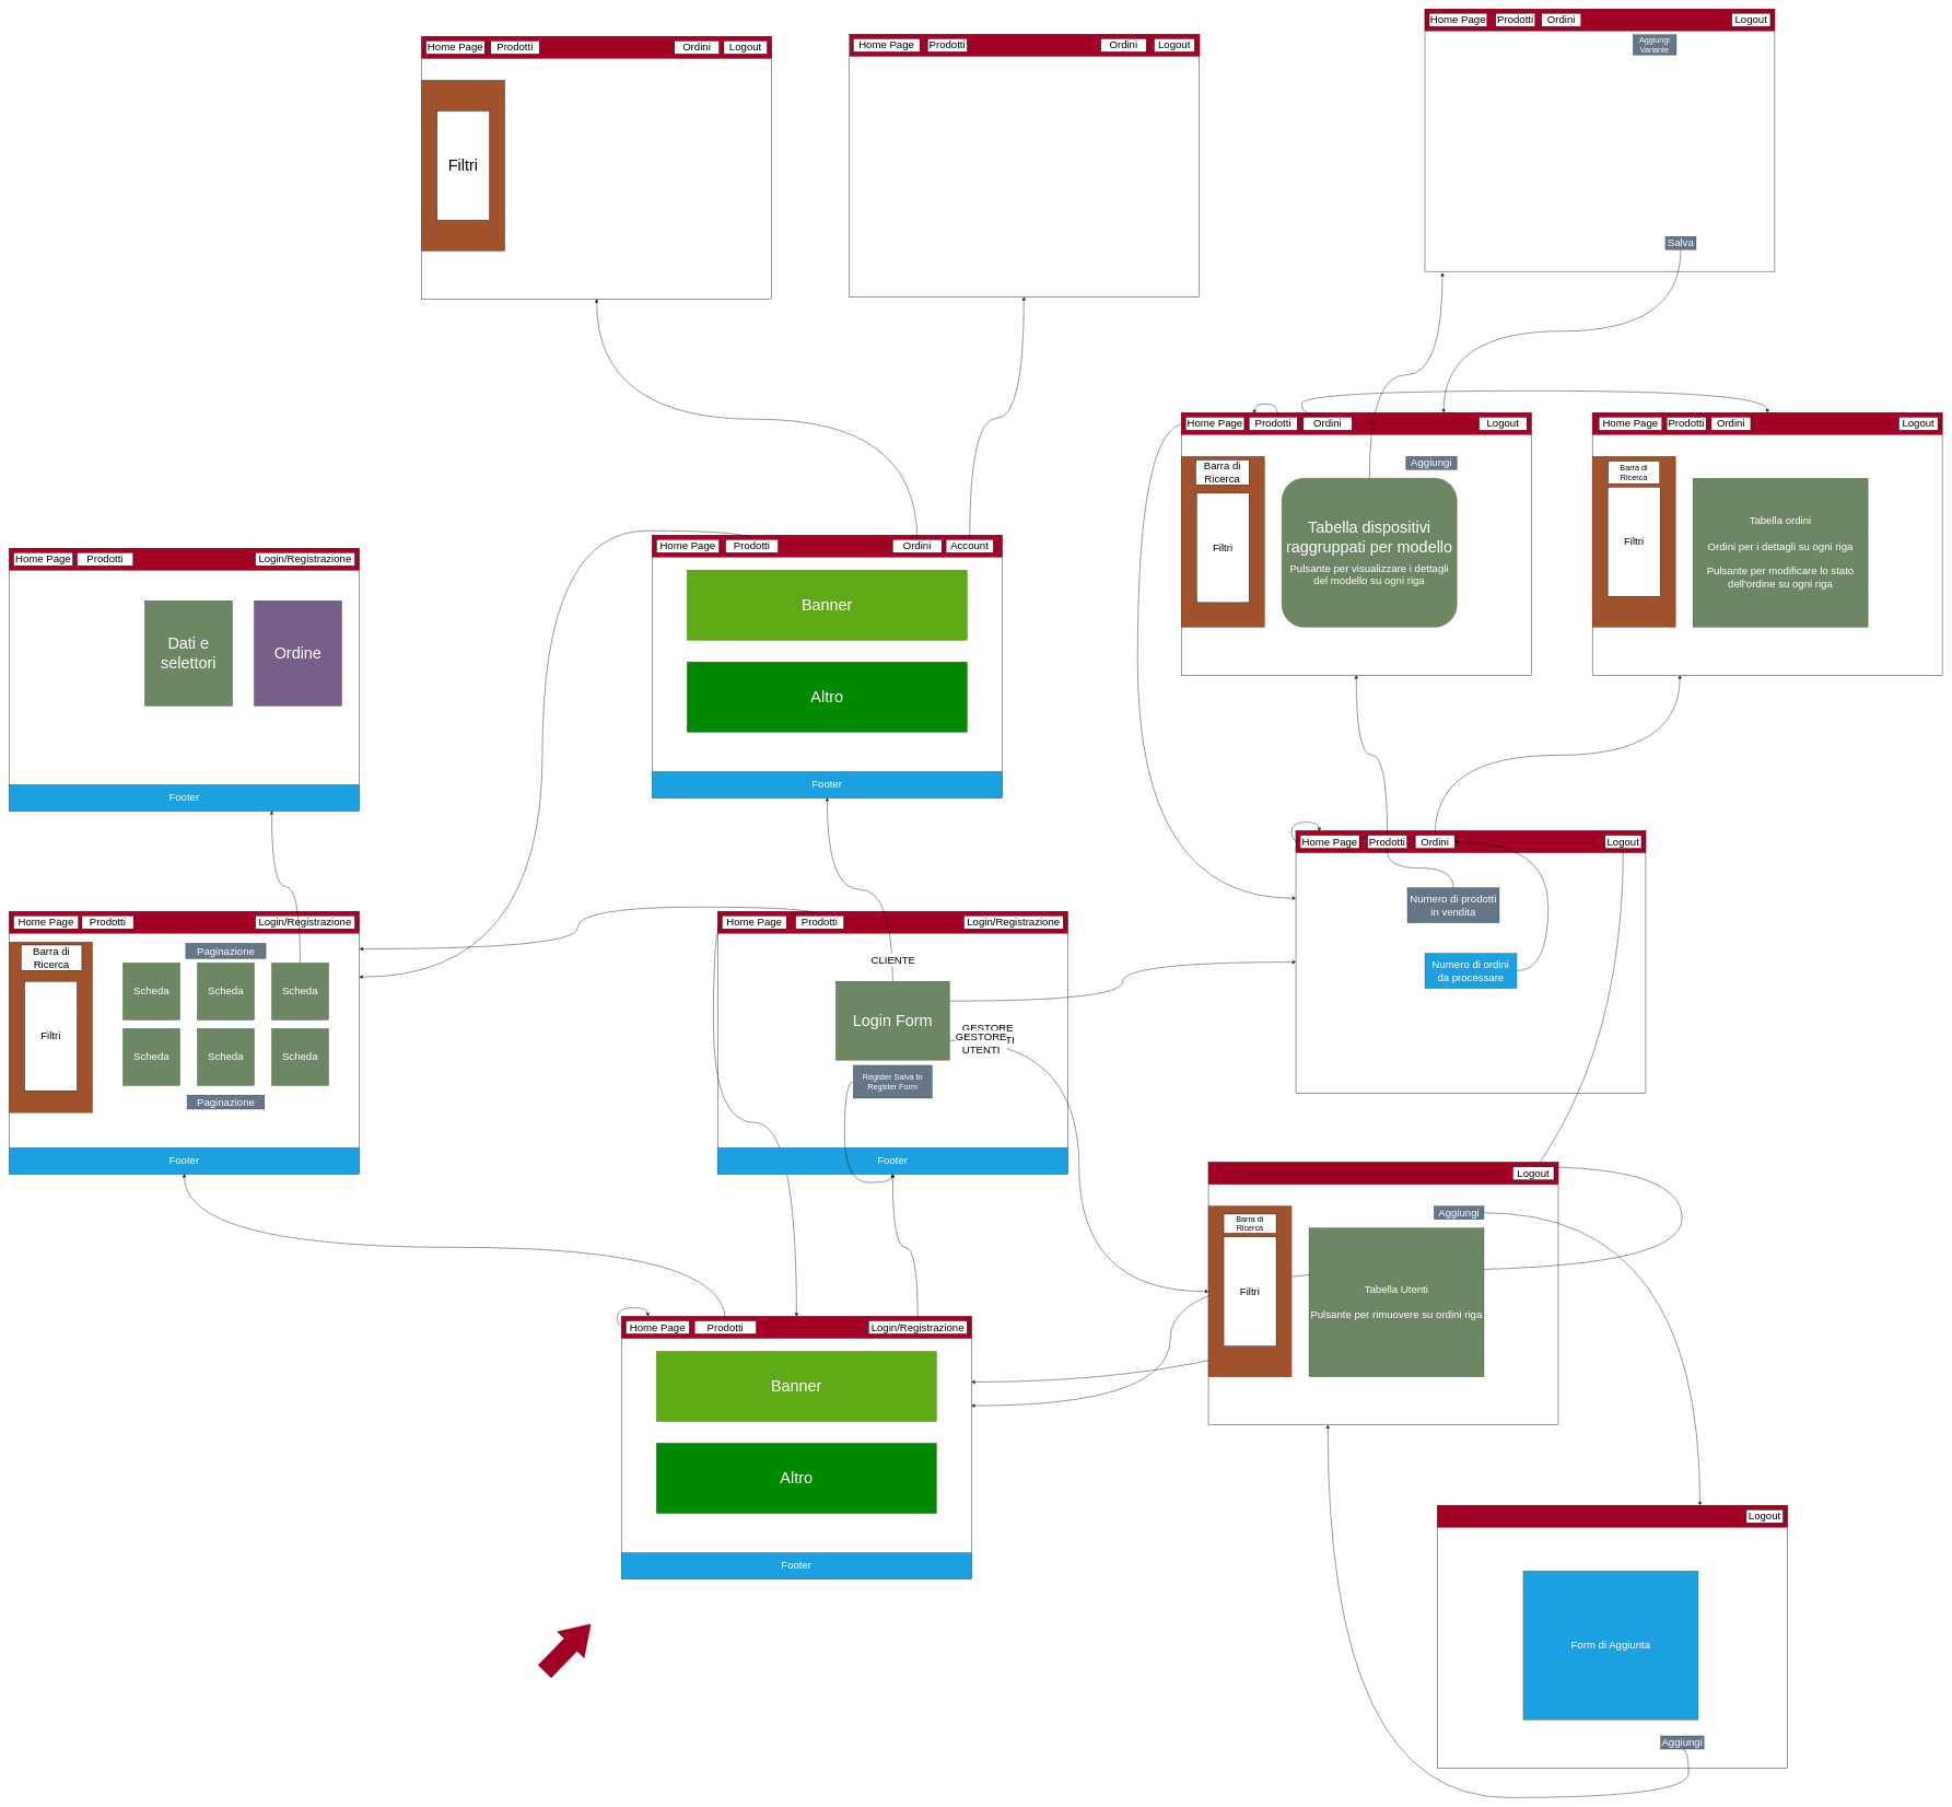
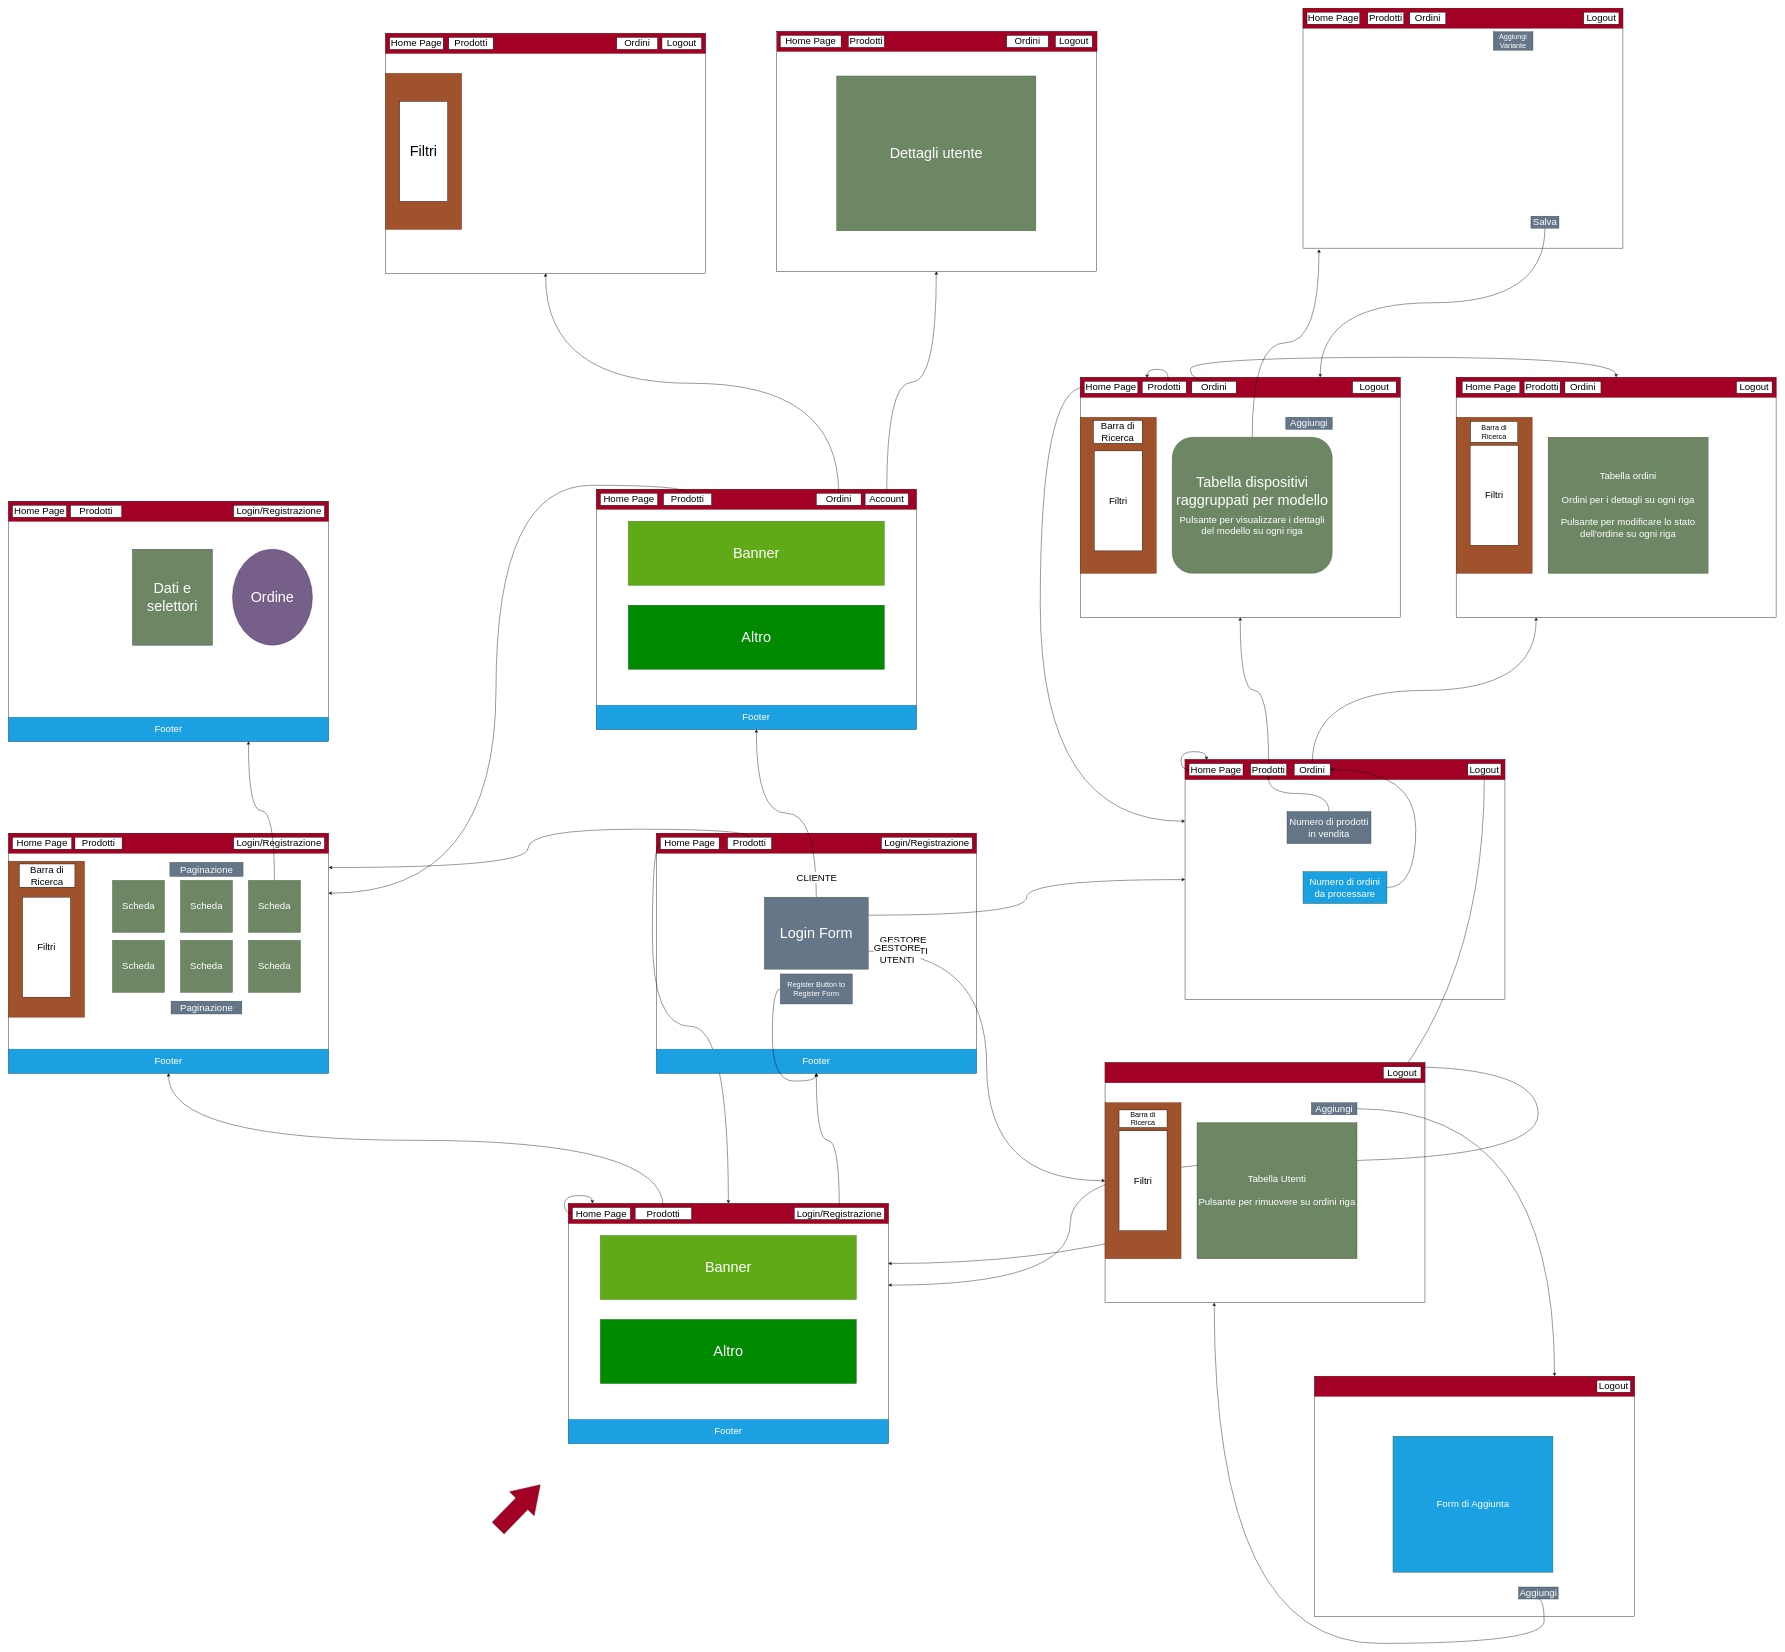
+ <mxCell id="145" value="&lt;font style=&quot;font-size: 36px;&quot;&gt;Dettagli utente&lt;/font&gt;" style="rounded=0;whiteSpace=wrap;html=1;fillColor=#6d8764;fontColor=#ffffff;strokeColor=#3A5431;" parent="1" vertex="1"><mxGeometry x="2091" y="189.5" width="498" height="387" as="geometry" /></mxCell>
- <mxCell id="124" value="&lt;font style=&quot;font-size: 24px;&quot;&gt;Salva&lt;/font&gt;" style="rounded=0;whiteSpace=wrap;html=1;fontSize=13;fillColor=#647687;fontColor=#ffffff;strokeColor=#314354;" parent="1" vertex="1"><mxGeometry x="3807" y="540.08" width="70" height="30" as="geometry" /></mxCell>
+ <mxCell id="124" value="&lt;font style=&quot;font-size: 24px;&quot;&gt;Salva&lt;/font&gt;" style="rounded=0;whiteSpace=wrap;html=1;fontSize=13;fillColor=#647687;fontColor=#ffffff;strokeColor=#314354;" parent="1" vertex="1"><mxGeometry x="3827" y="540.08" width="70" height="30" as="geometry" /></mxCell>
- <mxCell id="37" value="&lt;font style=&quot;font-size: 36px;&quot;&gt;Ordine&lt;/font&gt;" style="rounded=0;whiteSpace=wrap;html=1;fillColor=#76608a;fontColor=#ffffff;strokeColor=#432D57;" parent="1" vertex="1"><mxGeometry x="580" y="1373" width="200" height="240" as="geometry" /></mxCell>
+ <mxCell id="37" value="&lt;font style=&quot;font-size: 36px;&quot;&gt;Ordine&lt;/font&gt;" style="ellipse;whiteSpace=wrap;html=1;fillColor=#76608a;fontColor=#ffffff;strokeColor=#432D57;" parent="1" vertex="1"><mxGeometry x="580" y="1373" width="200" height="240" as="geometry" /></mxCell>
- <mxCell id="52" value="&lt;font style=&quot;font-size: 36px;&quot;&gt;Login Form&lt;/font&gt;" style="rounded=0;whiteSpace=wrap;html=1;fillColor=#6d8764;fontColor=#ffffff;strokeColor=#3A5431;" parent="1" vertex="1"><mxGeometry x="1910" y="2243" width="260" height="180" as="geometry" /></mxCell>
+ <mxCell id="52" value="&lt;font style=&quot;font-size: 36px;&quot;&gt;Login Form&lt;/font&gt;" style="rounded=0;whiteSpace=wrap;html=1;fillColor=#647687;fontColor=#ffffff;strokeColor=#3A5431;" parent="1" vertex="1"><mxGeometry x="1910" y="2243" width="260" height="180" as="geometry" /></mxCell>
- <mxCell id="54" value="&lt;font style=&quot;font-size: 18px;&quot;&gt;Register Salva to Register Form&lt;/font&gt;" style="rounded=0;whiteSpace=wrap;html=1;fillColor=#647687;fontColor=#ffffff;strokeColor=#314354;" parent="1" vertex="1"><mxGeometry x="1950" y="2435" width="180" height="75" as="geometry" /></mxCell>
+ <mxCell id="54" value="&lt;font style=&quot;font-size: 18px;&quot;&gt;Register Button to Register Form&lt;/font&gt;" style="rounded=0;whiteSpace=wrap;html=1;fillColor=#647687;fontColor=#ffffff;strokeColor=#314354;" parent="1" vertex="1"><mxGeometry x="1950" y="2435" width="180" height="75" as="geometry" /></mxCell>
